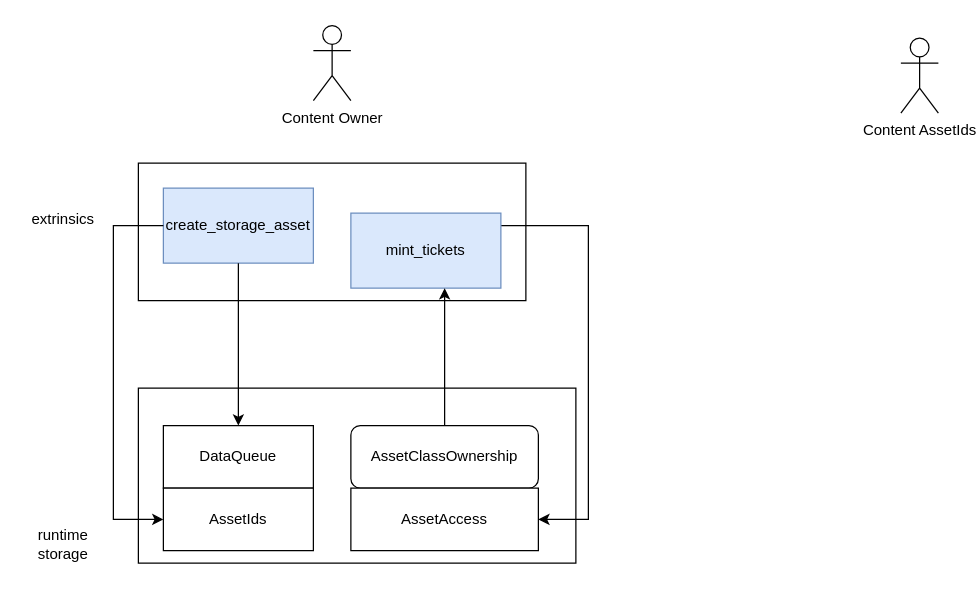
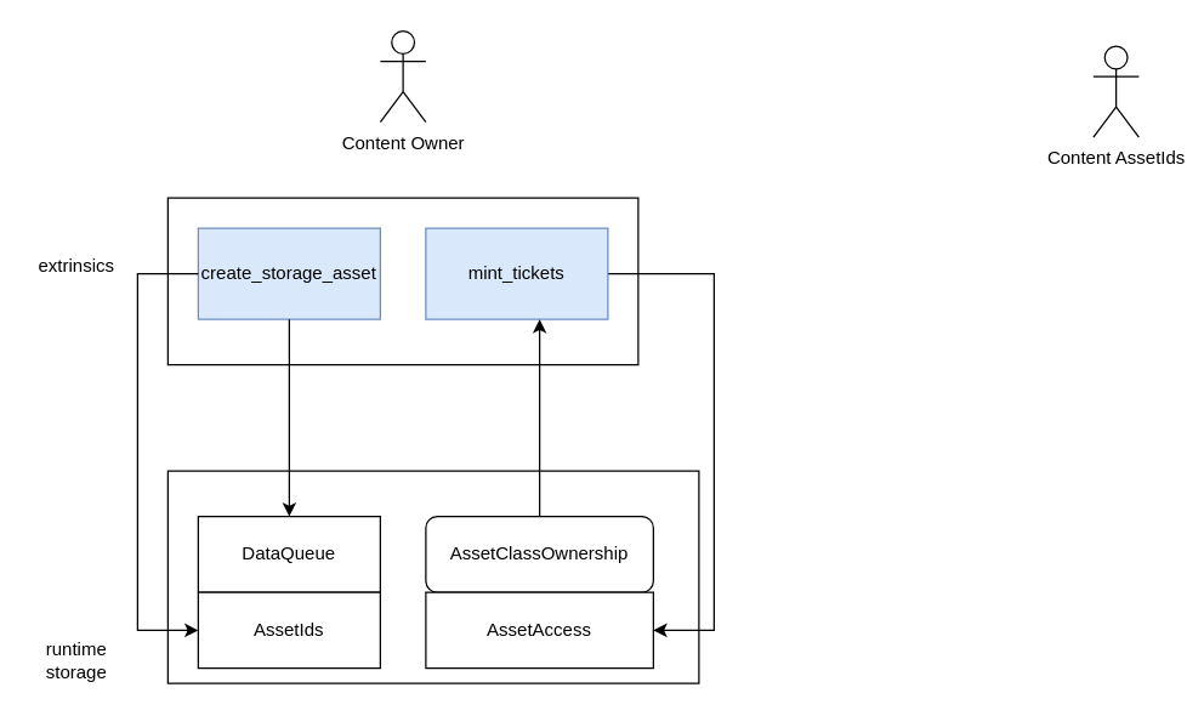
- <mxCell id="11" value="mint_tickets" style="rounded=0;whiteSpace=wrap;html=1;fillColor=#dae8fc;strokeColor=#6c8ebf;" vertex="1" parent="1"><mxGeometry x="280" y="170" width="120" height="60" as="geometry" /></mxCell>
+ <mxCell id="11" value="mint_tickets" style="rounded=0;whiteSpace=wrap;html=1;fillColor=#dae8fc;strokeColor=#6c8ebf;" vertex="1" parent="1"><mxGeometry x="280" y="150" width="120" height="60" as="geometry" /></mxCell>
